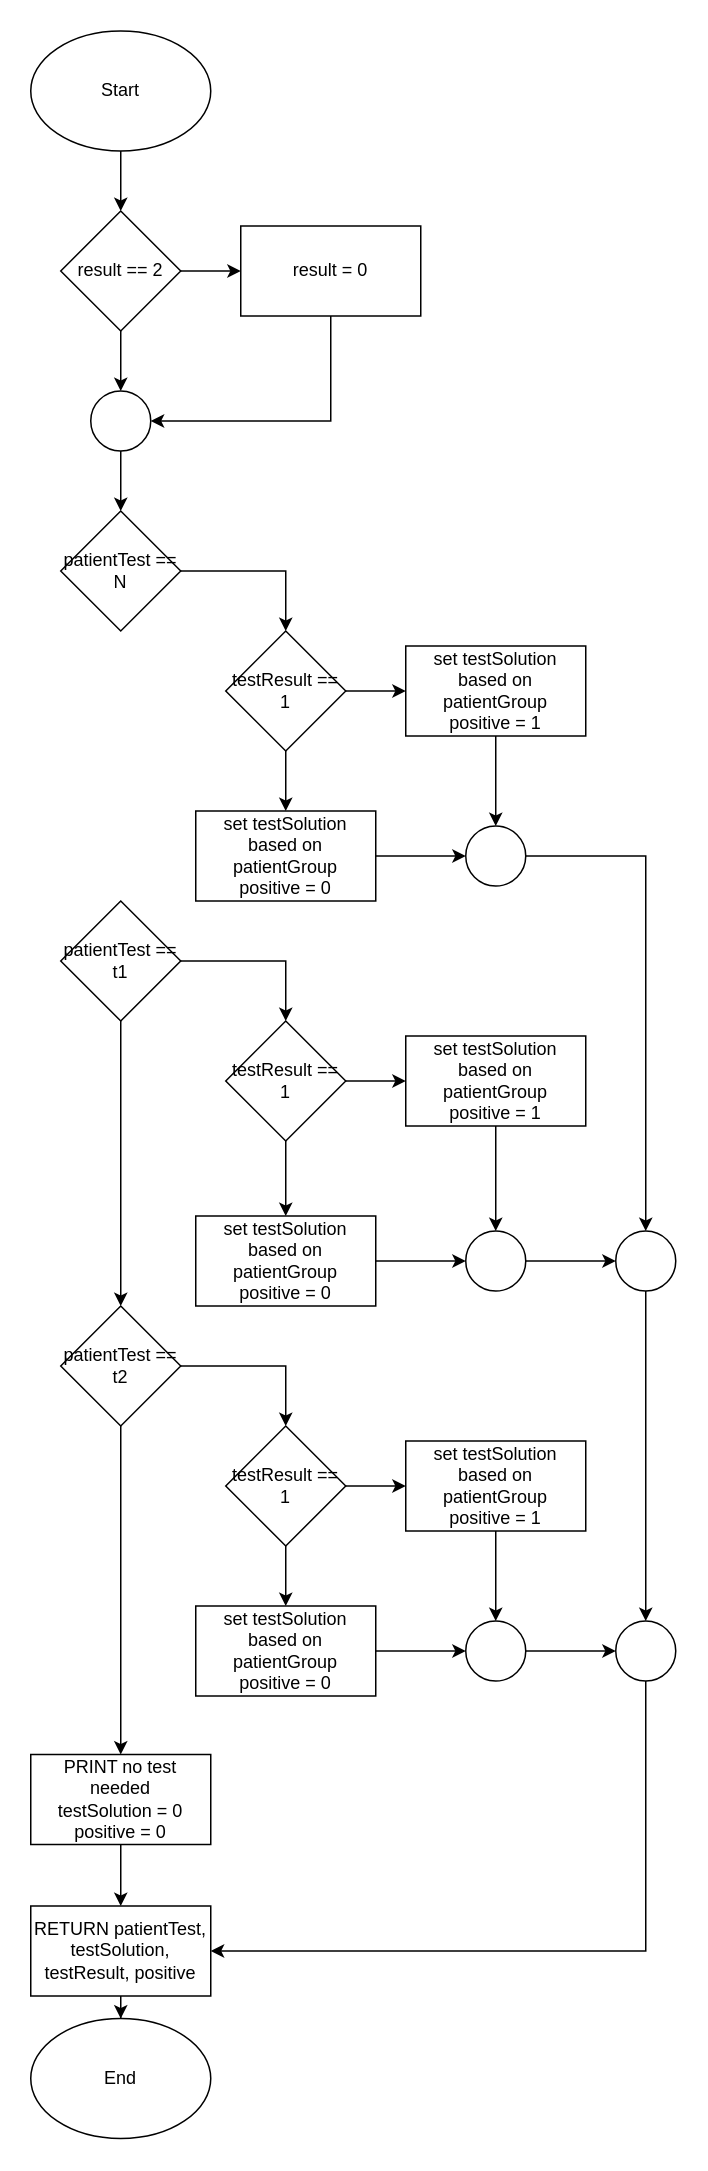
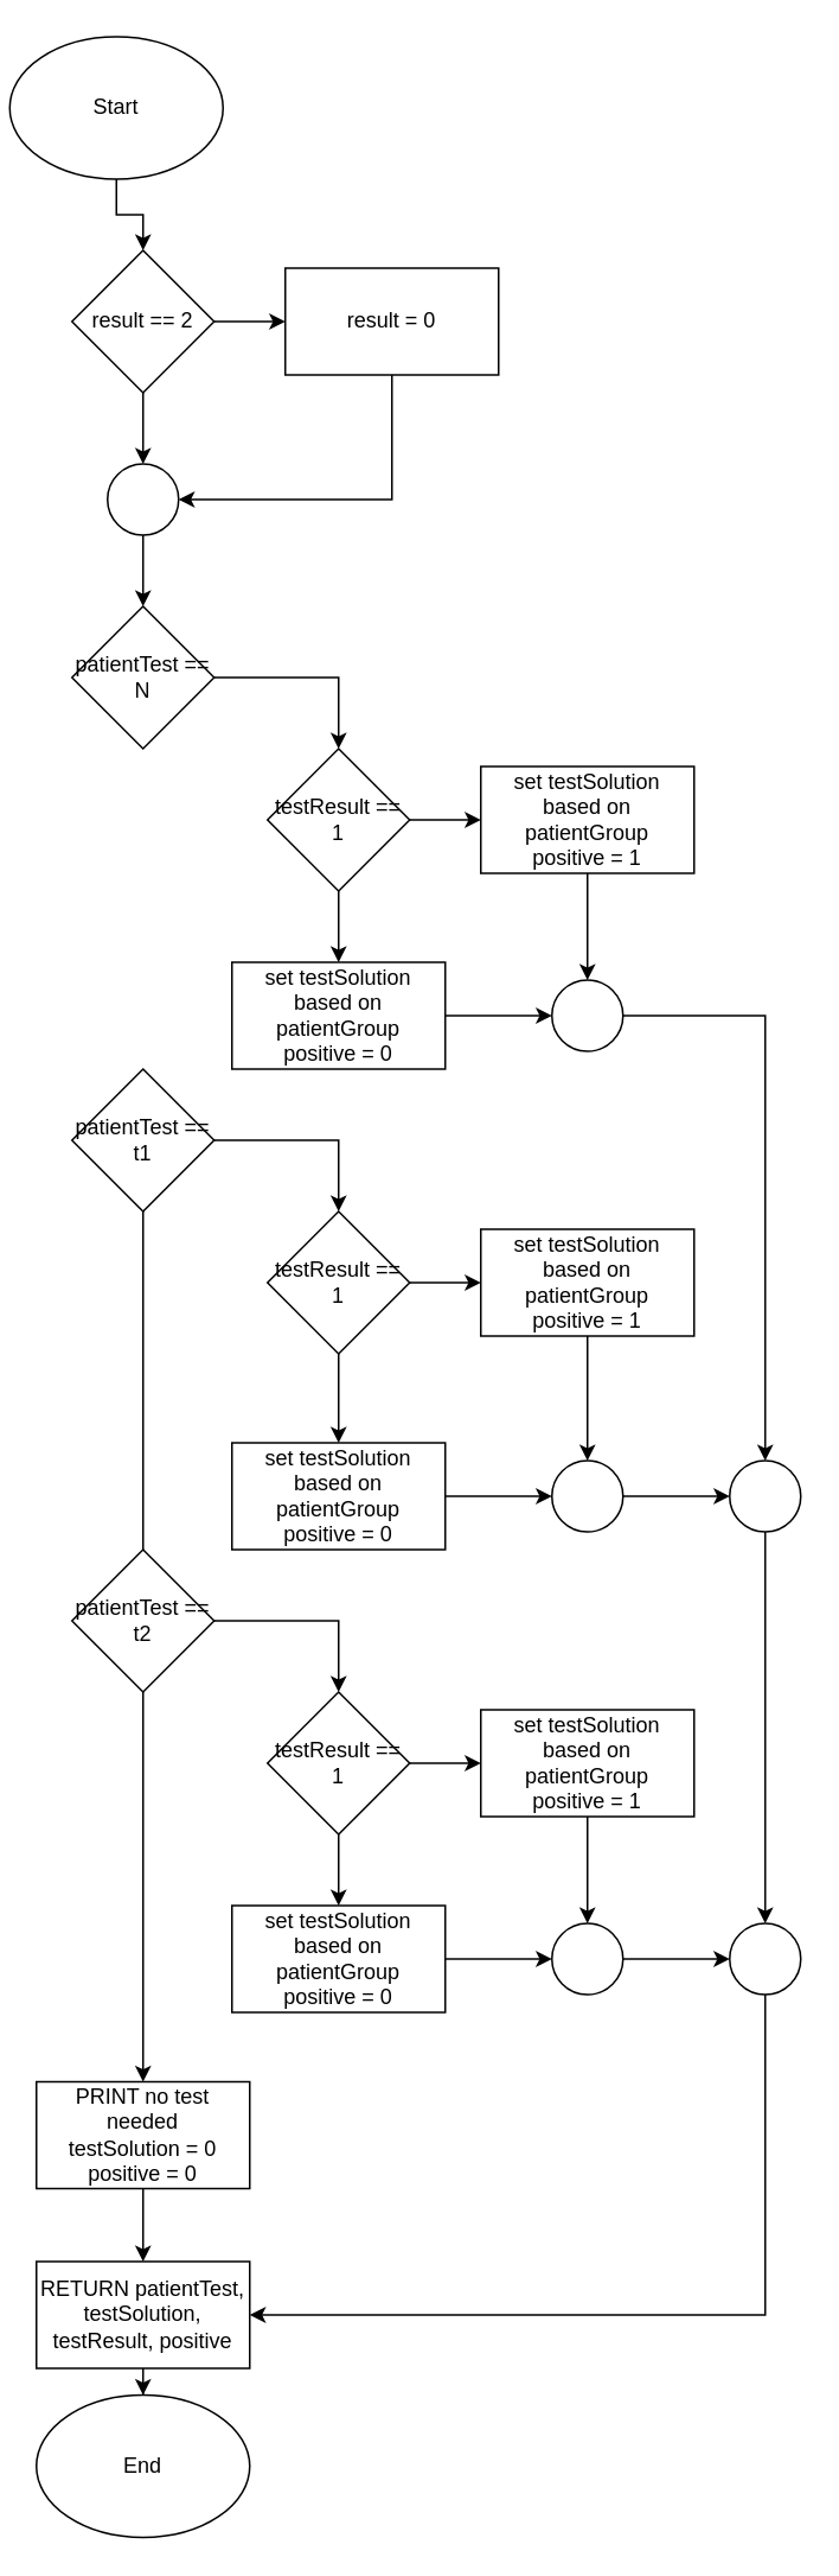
- <mxCell id="3" value="Start" style="ellipse;whiteSpace=wrap;html=1;" vertex="1" parent="1"><mxGeometry x="20" y="20" width="120" height="80" as="geometry" /></mxCell>
+ <mxCell id="3" value="Start" style="ellipse;whiteSpace=wrap;html=1;" vertex="1" parent="1"><mxGeometry x="5" y="20" width="120" height="80" as="geometry" /></mxCell>
- <mxCell id="23" style="edgeStyle=orthogonalEdgeStyle;rounded=0;orthogonalLoop=1;jettySize=auto;html=1;entryX=0.5;entryY=0;entryDx=0;entryDy=0;" edge="1" parent="1" source="24" target="38"><mxGeometry relative="1" as="geometry" /></mxCell>
+ <mxCell id="23" style="edgeStyle=orthogonalEdgeStyle;rounded=0;orthogonalLoop=1;jettySize=auto;html=1;entryX=0.5;entryY=0;entryDx=0;entryDy=0;endArrow=none;" edge="1" parent="1" source="24" target="38"><mxGeometry relative="1" as="geometry" /></mxCell>
